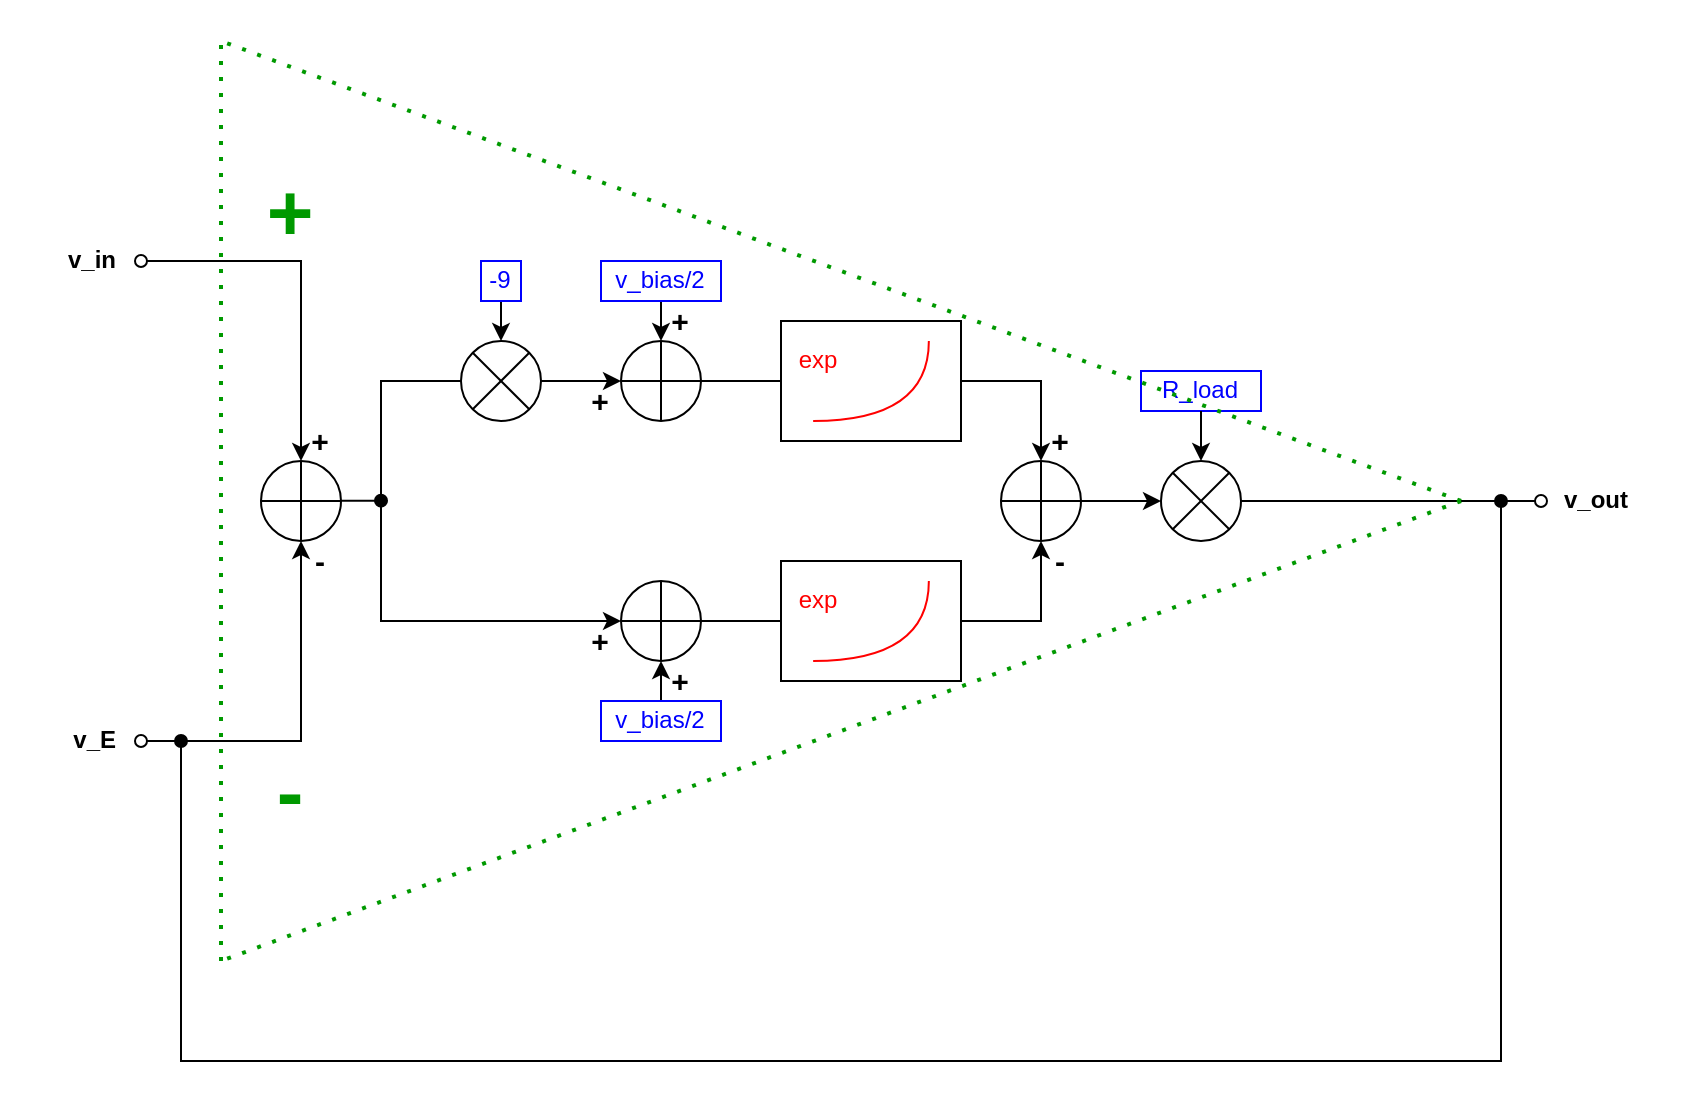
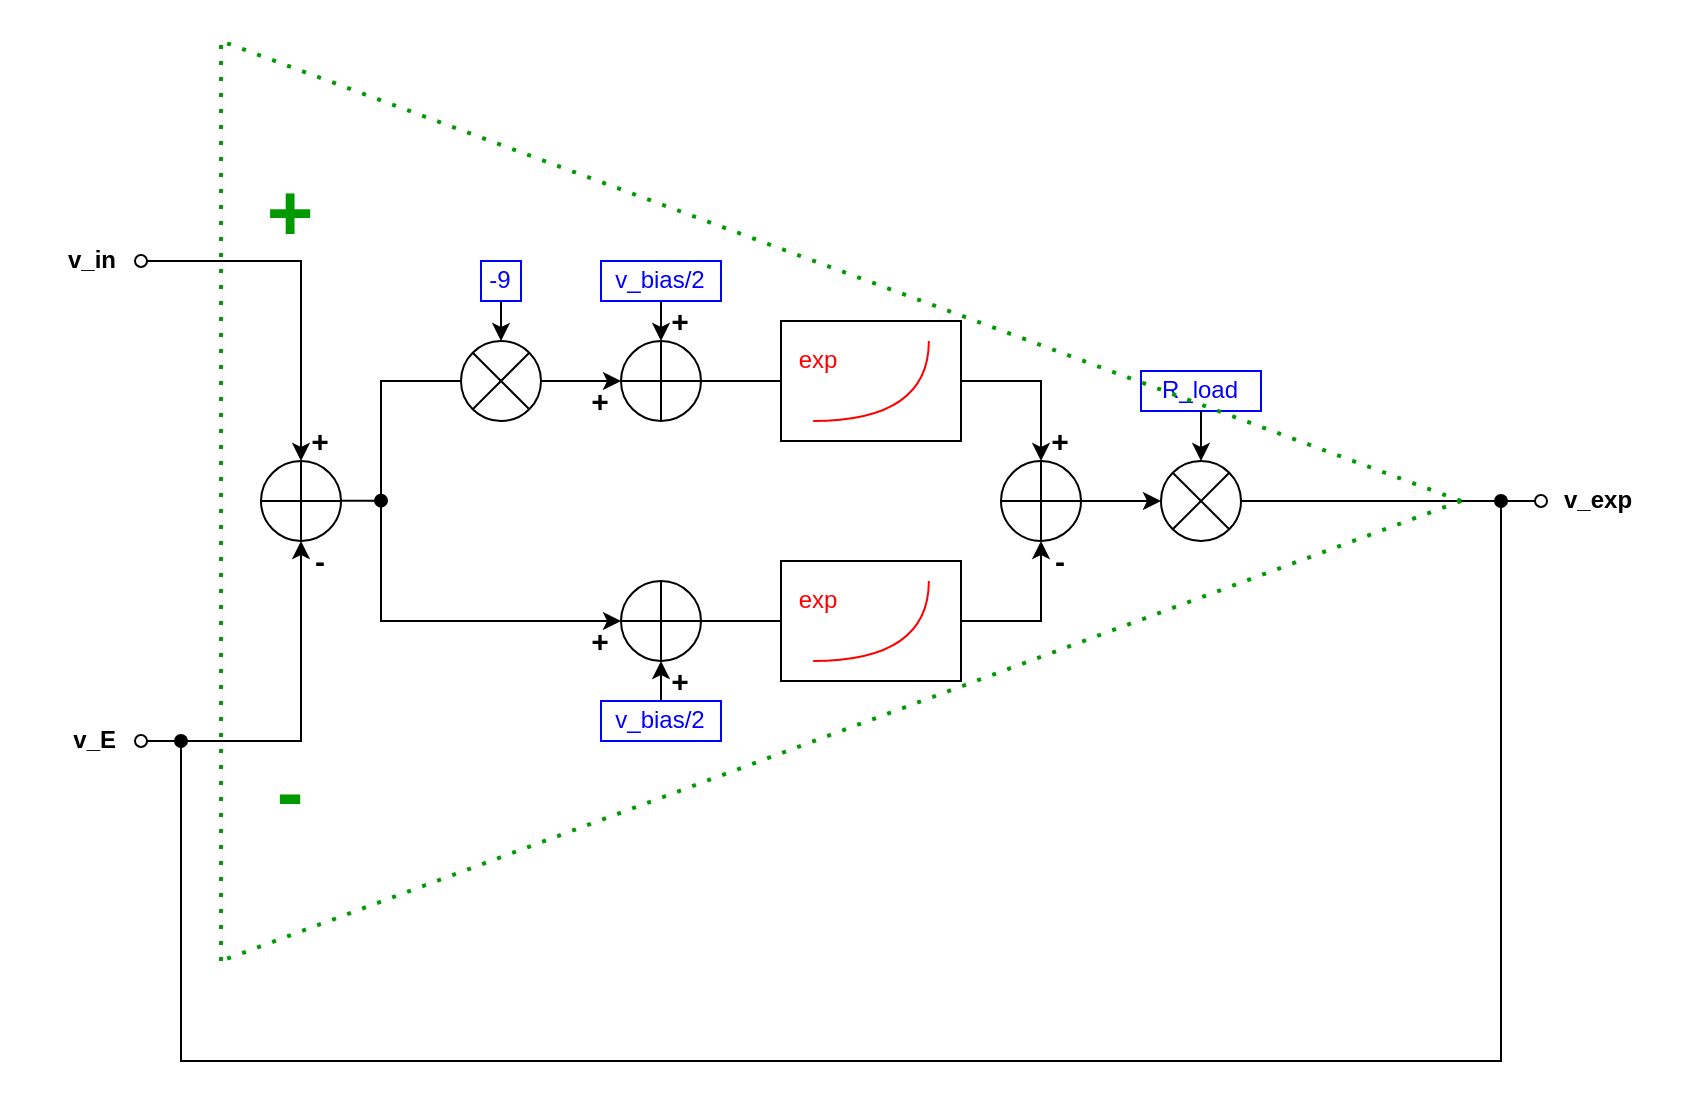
- <mxCell id="59" value="v_out" style="text;html=1;strokeColor=none;fillColor=none;align=left;verticalAlign=middle;whiteSpace=wrap;rounded=0;fontColor=#000000;fontStyle=1" parent="1" vertex="1"><mxGeometry x="780" y="240" width="40" height="20" as="geometry" /></mxCell>
+ <mxCell id="59" value="v_exp" style="text;html=1;strokeColor=none;fillColor=none;align=left;verticalAlign=middle;whiteSpace=wrap;rounded=0;fontColor=#000000;fontStyle=1" parent="1" vertex="1"><mxGeometry x="780" y="240" width="40" height="20" as="geometry" /></mxCell>
